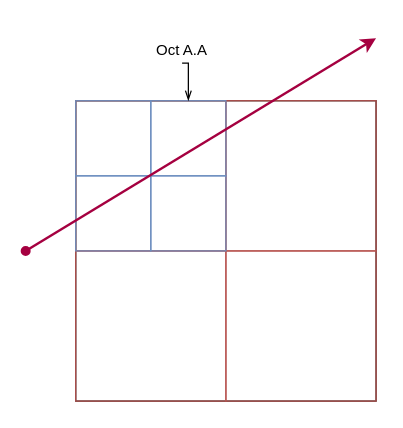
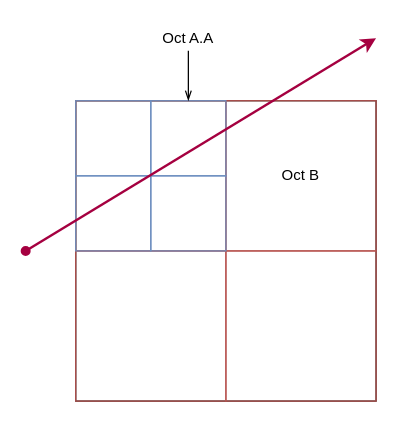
- <mxCell id="14" value="Oct A.A" style="text;html=1;strokeColor=none;fillColor=none;align=center;verticalAlign=middle;whiteSpace=wrap;rounded=0;" vertex="1" parent="1"><mxGeometry x="115" y="30" width="60" height="20" as="geometry" /></mxCell>
+ <mxCell id="14" value="Oct A.A" style="text;html=1;strokeColor=none;fillColor=none;align=center;verticalAlign=middle;whiteSpace=wrap;rounded=0;" vertex="1" parent="1"><mxGeometry x="120" y="20" width="60" height="20" as="geometry" /></mxCell>
+ <mxCell id="12" value="Oct B" style="text;html=1;strokeColor=none;fillColor=none;align=center;verticalAlign=middle;whiteSpace=wrap;rounded=0;" vertex="1" parent="1"><mxGeometry x="220" y="130" width="40" height="20" as="geometry" /></mxCell>
